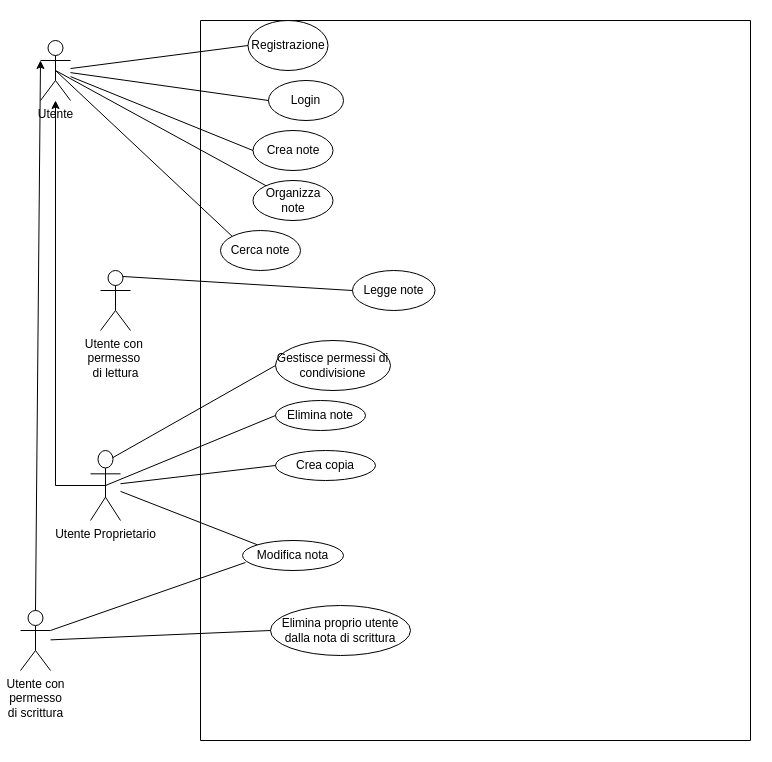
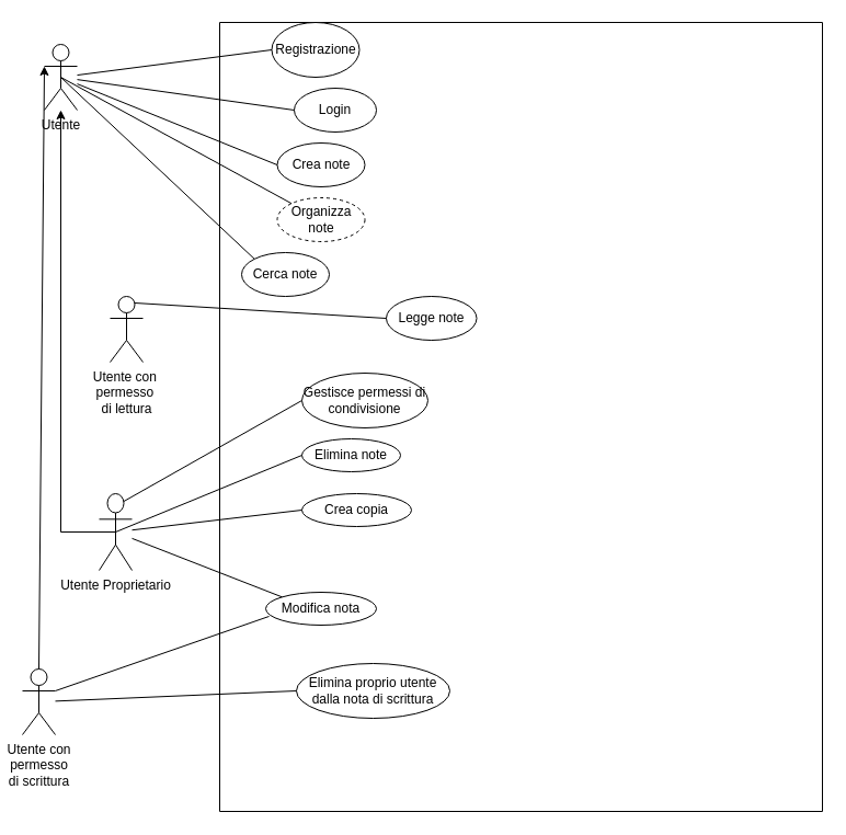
- <mxCell id="9" value="Organizza note" style="ellipse;whiteSpace=wrap;html=1;" parent="3" vertex="1"><mxGeometry x="52.5" y="160" width="80" height="40" as="geometry" /></mxCell>
+ <mxCell id="9" value="Organizza note" style="ellipse;whiteSpace=wrap;html=1;dashed=1;" parent="3" vertex="1"><mxGeometry x="52.5" y="160" width="80" height="40" as="geometry" /></mxCell>
